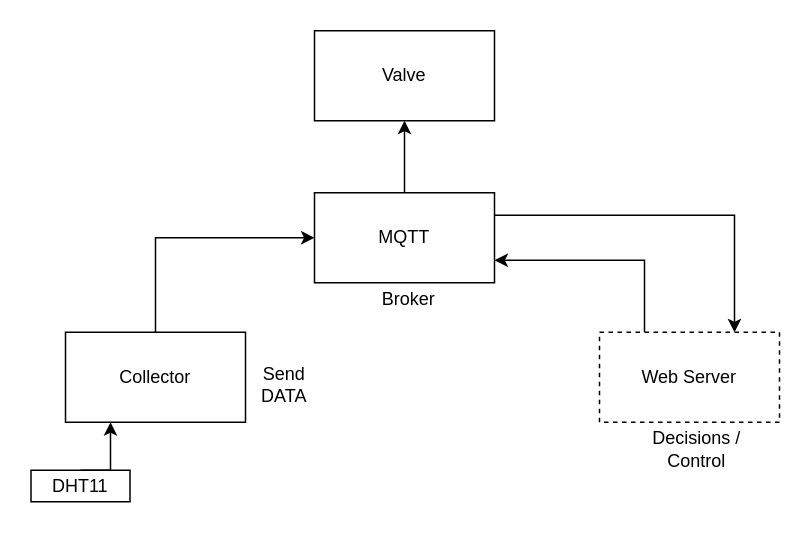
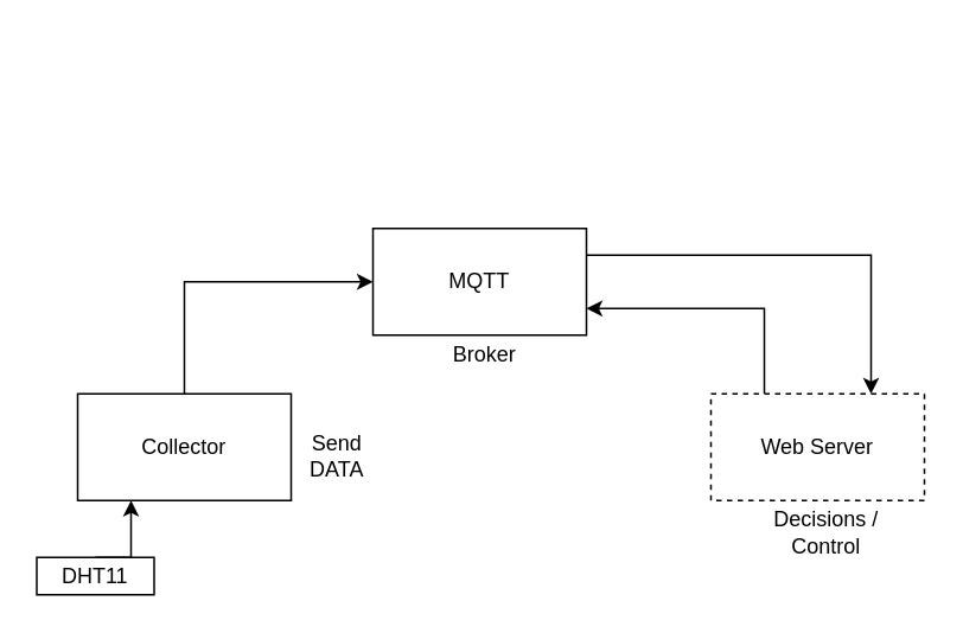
- <mxCell id="11" value="Valve" style="rounded=0;whiteSpace=wrap;html=1;" vertex="1" parent="1"><mxGeometry x="209" y="20" width="120" height="60" as="geometry" /></mxCell>
- <mxCell id="8" style="edgeStyle=orthogonalEdgeStyle;rounded=0;orthogonalLoop=1;jettySize=auto;html=1;exitX=0.5;exitY=0;exitDx=0;exitDy=0;entryX=0.5;entryY=1;entryDx=0;entryDy=0;" edge="1" parent="1" source="10" target="11"><mxGeometry relative="1" as="geometry" /></mxCell>
